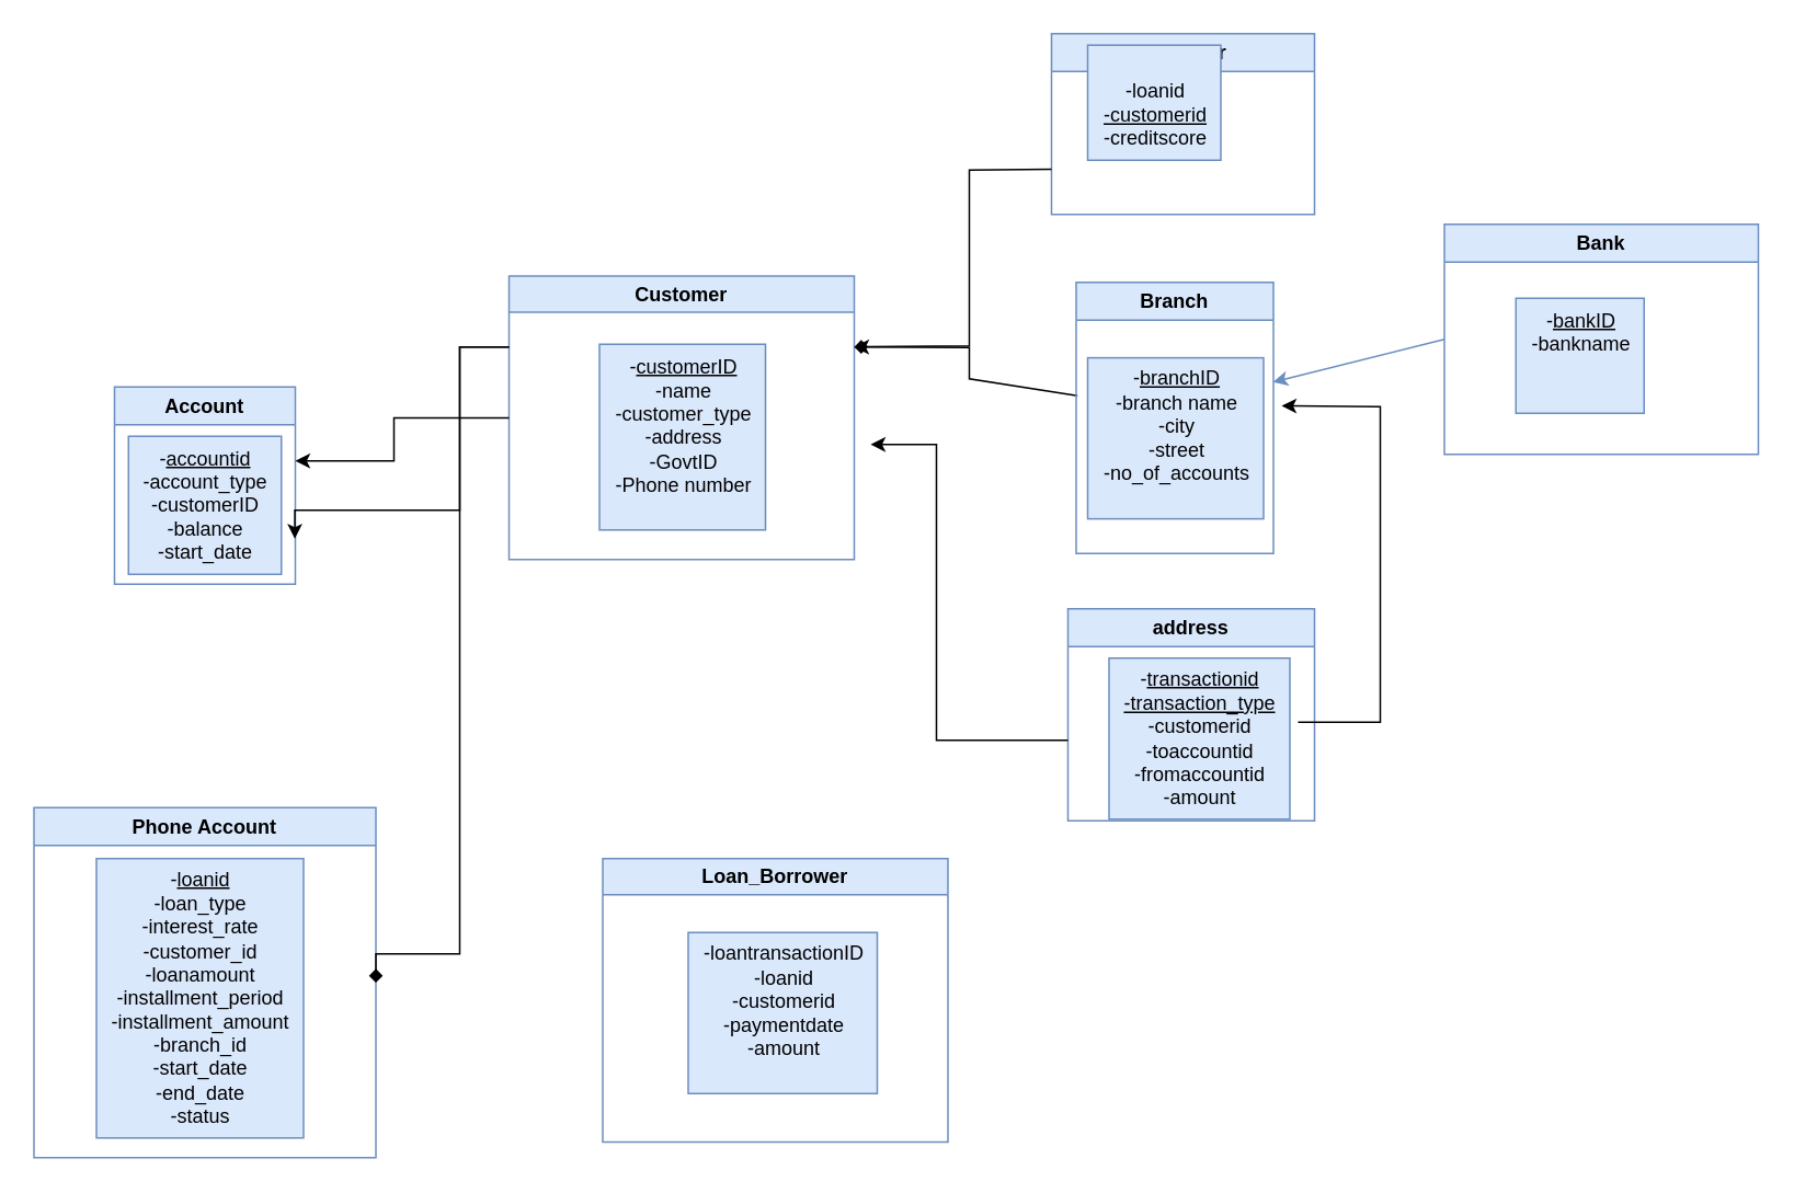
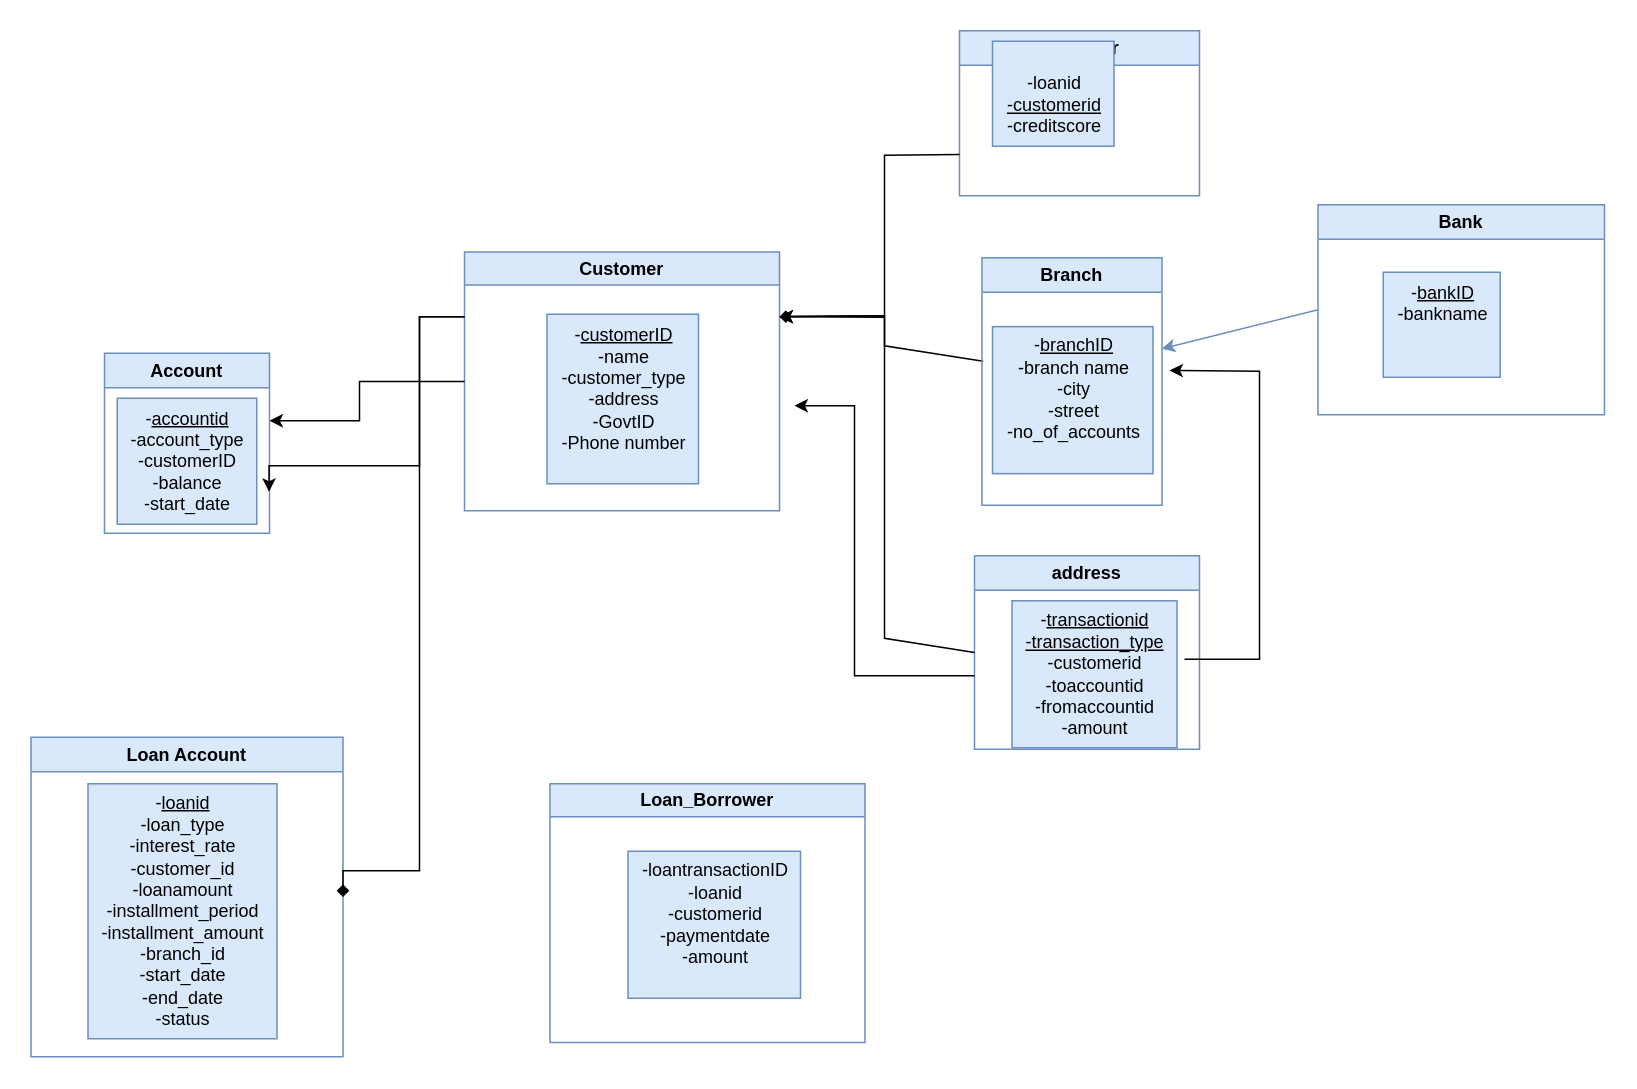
+ <mxCell id="16" value="" style="endArrow=classic;html=1;rounded=0;exitX=0;exitY=0.5;exitDx=0;exitDy=0;entryX=1;entryY=0.25;entryDx=0;entryDy=0;" parent="1" source="8" target="2" edge="1"><mxGeometry width="50" height="50" relative="1" as="geometry"><mxPoint x="728" y="357" as="sourcePoint" /><mxPoint x="529" y="220" as="targetPoint" /><Array as="points"><mxPoint x="589" y="425" /><mxPoint x="589" y="210" /></Array></mxGeometry></mxCell>
- <mxCell id="10" value="Phone Account" style="swimlane;whiteSpace=wrap;html=1;fillColor=#dae8fc;strokeColor=#6c8ebf;" parent="1" vertex="1"><mxGeometry x="20" y="491" width="208" height="213" as="geometry" /></mxCell>
+ <mxCell id="10" value="Loan Account" style="swimlane;whiteSpace=wrap;html=1;fillColor=#dae8fc;strokeColor=#6c8ebf;" parent="1" vertex="1"><mxGeometry x="20" y="491" width="208" height="213" as="geometry" /></mxCell>
